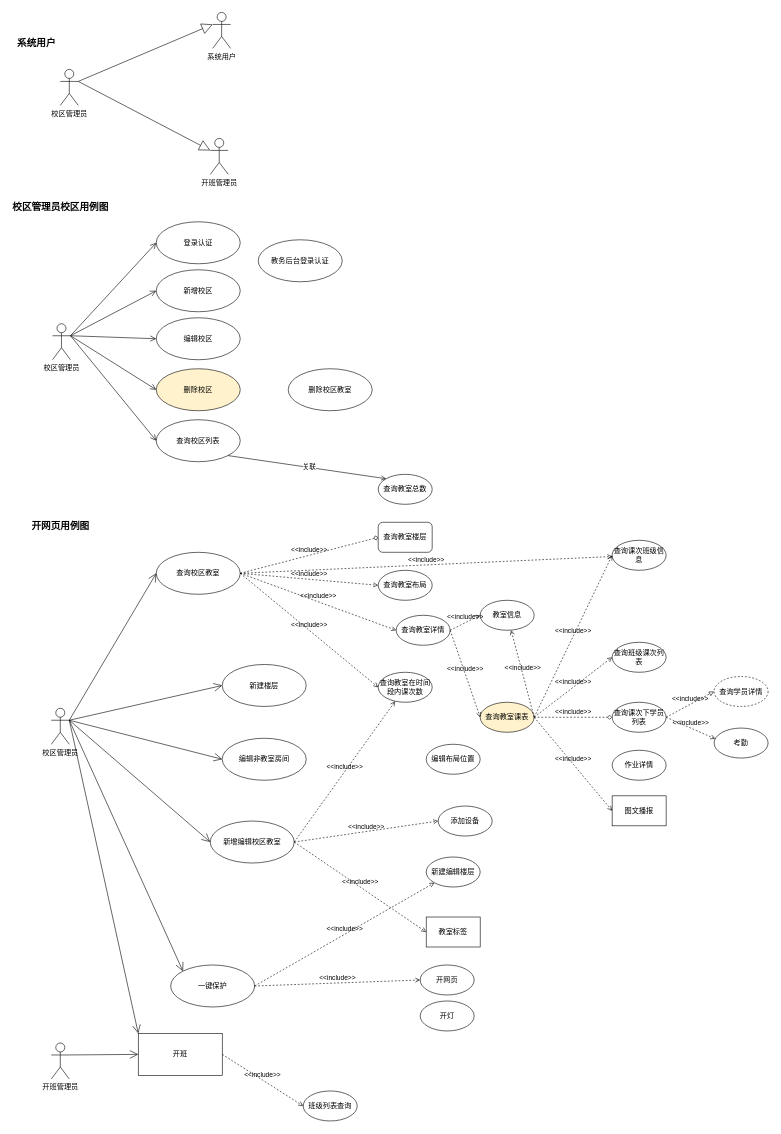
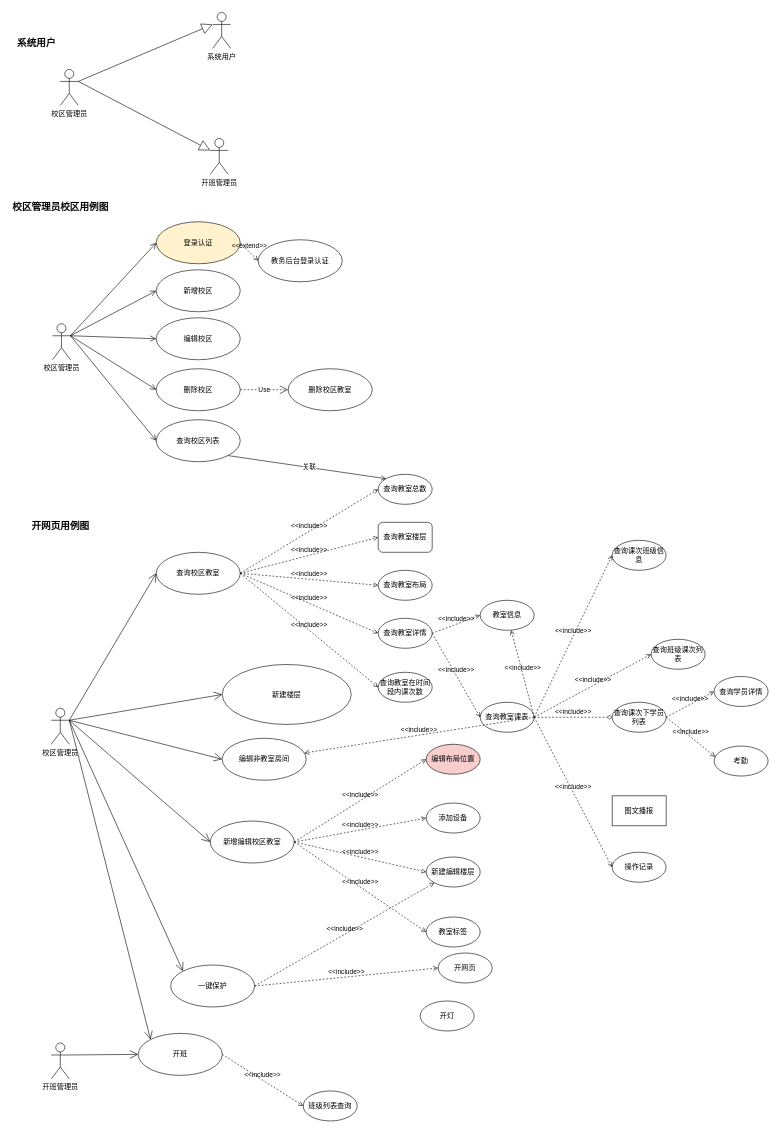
- <mxCell id="3" value="登录认证" style="ellipse;whiteSpace=wrap;html=1;" parent="1" vertex="1"><mxGeometry x="260" y="369" width="140" height="70" as="geometry" /></mxCell>
+ <mxCell id="3" value="登录认证" style="ellipse;whiteSpace=wrap;html=1;fillColor=#fff2cc;" parent="1" vertex="1"><mxGeometry x="260" y="369" width="140" height="70" as="geometry" /></mxCell>
+ <mxCell id="13" value="&amp;lt;&amp;lt;extend&amp;gt;&amp;gt;" style="html=1;verticalAlign=bottom;labelBackgroundColor=none;endArrow=open;endFill=0;dashed=1;rounded=0;entryX=0;entryY=0.5;entryDx=0;entryDy=0;exitX=1;exitY=0.5;exitDx=0;exitDy=0;" parent="1" source="3" target="12" edge="1"><mxGeometry width="160" relative="1" as="geometry"><mxPoint x="400" y="409" as="sourcePoint" /><mxPoint x="490" y="409" as="targetPoint" /></mxGeometry></mxCell>
- <mxCell id="15" value="删除校区" style="ellipse;whiteSpace=wrap;html=1;fillColor=#fff2cc;" parent="1" vertex="1"><mxGeometry x="260" y="614" width="140" height="70" as="geometry" /></mxCell>
+ <mxCell id="15" value="删除校区" style="ellipse;whiteSpace=wrap;html=1;" parent="1" vertex="1"><mxGeometry x="260" y="614" width="140" height="70" as="geometry" /></mxCell>
+ <mxCell id="19" value="Use" style="endArrow=open;endSize=12;dashed=1;html=1;rounded=0;exitX=1;exitY=0.5;exitDx=0;exitDy=0;entryX=0;entryY=0.5;entryDx=0;entryDy=0;" parent="1" source="15" target="18" edge="1"><mxGeometry width="160" relative="1" as="geometry"><mxPoint x="420" y="694" as="sourcePoint" /><mxPoint x="580" y="694" as="targetPoint" /></mxGeometry></mxCell>
- <mxCell id="28" value="&amp;lt;&amp;lt;include&amp;gt;&amp;gt;" style="html=1;verticalAlign=bottom;labelBackgroundColor=none;endArrow=diamond;endFill=0;dashed=1;rounded=0;exitX=1;exitY=0.5;exitDx=0;exitDy=0;entryX=0;entryY=0.5;entryDx=0;entryDy=0;" parent="1" source="24" target="29" edge="1"><mxGeometry width="160" relative="1" as="geometry"><mxPoint x="430" y="950" as="sourcePoint" /><mxPoint x="530" y="900" as="targetPoint" /></mxGeometry></mxCell>
+ <mxCell id="28" value="&amp;lt;&amp;lt;include&amp;gt;&amp;gt;" style="html=1;verticalAlign=bottom;labelBackgroundColor=none;endArrow=open;endFill=0;dashed=1;rounded=0;exitX=1;exitY=0.5;exitDx=0;exitDy=0;entryX=0;entryY=0.5;entryDx=0;entryDy=0;" parent="1" source="24" target="29" edge="1"><mxGeometry width="160" relative="1" as="geometry"><mxPoint x="430" y="950" as="sourcePoint" /><mxPoint x="530" y="900" as="targetPoint" /></mxGeometry></mxCell>
- <mxCell id="57" value="&amp;lt;&amp;lt;include&amp;gt;&amp;gt;" style="html=1;verticalAlign=bottom;labelBackgroundColor=none;endArrow=open;endFill=0;dashed=1;rounded=0;exitX=1;exitY=0.5;exitDx=0;exitDy=0;" parent="1" source="24" target="62" edge="1"><mxGeometry width="160" relative="1" as="geometry"><mxPoint x="410" y="965" as="sourcePoint" /><mxPoint x="640" y="975" as="targetPoint" /></mxGeometry></mxCell>
+ <mxCell id="57" value="&amp;lt;&amp;lt;include&amp;gt;&amp;gt;" style="html=1;verticalAlign=bottom;labelBackgroundColor=none;endArrow=open;endFill=0;dashed=1;rounded=0;exitX=1;exitY=0.5;exitDx=0;exitDy=0;entryX=0;entryY=0.5;entryDx=0;entryDy=0;" parent="1" source="24" target="56" edge="1"><mxGeometry width="160" relative="1" as="geometry"><mxPoint x="410" y="965" as="sourcePoint" /><mxPoint x="640" y="975" as="targetPoint" /></mxGeometry></mxCell>
- <mxCell id="31" value="查询教室详情" style="ellipse;whiteSpace=wrap;html=1;" parent="1" vertex="1"><mxGeometry x="660" y="1025" width="90" height="50" as="geometry" /></mxCell>
+ <mxCell id="31" value="查询教室详情" style="ellipse;whiteSpace=wrap;html=1;" parent="1" vertex="1"><mxGeometry x="630" y="1030" width="90" height="50" as="geometry" /></mxCell>
- <mxCell id="66" value="查询班级课次列表" style="ellipse;whiteSpace=wrap;html=1;" parent="1" vertex="1"><mxGeometry x="1020" y="1070" width="90" height="50" as="geometry" /></mxCell>
+ <mxCell id="66" value="查询班级课次列表" style="ellipse;whiteSpace=wrap;html=1;" parent="1" vertex="1"><mxGeometry x="1085" y="1065" width="90" height="50" as="geometry" /></mxCell>
- <mxCell id="52" value="新建楼层" style="ellipse;whiteSpace=wrap;html=1;" parent="1" vertex="1"><mxGeometry x="370" y="1107" width="140" height="70" as="geometry" /></mxCell>
+ <mxCell id="52" value="新建楼层" style="ellipse;whiteSpace=wrap;html=1;" parent="1" vertex="1"><mxGeometry x="370" y="1107" width="215" height="100" as="geometry" /></mxCell>
- <mxCell id="68" value="查询学员详情" style="ellipse;whiteSpace=wrap;html=1;dashed=1;" parent="1" vertex="1"><mxGeometry x="1190" y="1127" width="90" height="50" as="geometry" /></mxCell>
+ <mxCell id="68" value="查询学员详情" style="ellipse;whiteSpace=wrap;html=1;" parent="1" vertex="1"><mxGeometry x="1190" y="1127" width="90" height="50" as="geometry" /></mxCell>
- <mxCell id="69" value="&amp;lt;&amp;lt;include&amp;gt;&amp;gt;" style="html=1;verticalAlign=bottom;labelBackgroundColor=none;endArrow=block;endFill=0;dashed=1;rounded=0;exitX=1;exitY=0.5;exitDx=0;exitDy=0;entryX=0;entryY=0.5;entryDx=0;entryDy=0;" parent="1" source="64" target="68" edge="1"><mxGeometry width="160" relative="1" as="geometry"><mxPoint x="900" y="1125" as="sourcePoint" /><mxPoint x="1030" y="1191" as="targetPoint" /></mxGeometry></mxCell>
+ <mxCell id="69" value="&amp;lt;&amp;lt;include&amp;gt;&amp;gt;" style="html=1;verticalAlign=bottom;labelBackgroundColor=none;endArrow=open;endFill=0;dashed=1;rounded=0;exitX=1;exitY=0.5;exitDx=0;exitDy=0;entryX=0;entryY=0.5;entryDx=0;entryDy=0;" parent="1" source="64" target="68" edge="1"><mxGeometry width="160" relative="1" as="geometry"><mxPoint x="900" y="1125" as="sourcePoint" /><mxPoint x="1030" y="1191" as="targetPoint" /></mxGeometry></mxCell>
- <mxCell id="46" value="查询教室课表" style="ellipse;whiteSpace=wrap;html=1;fillColor=#fff2cc;" parent="1" vertex="1"><mxGeometry x="800" y="1170" width="90" height="50" as="geometry" /></mxCell>
+ <mxCell id="46" value="查询教室课表" style="ellipse;whiteSpace=wrap;html=1;" parent="1" vertex="1"><mxGeometry x="800" y="1170" width="90" height="50" as="geometry" /></mxCell>
- <mxCell id="70" value="考勤" style="ellipse;whiteSpace=wrap;html=1;" parent="1" vertex="1"><mxGeometry x="1190" y="1213" width="90" height="50" as="geometry" /></mxCell>
+ <mxCell id="70" value="考勤" style="ellipse;whiteSpace=wrap;html=1;" parent="1" vertex="1"><mxGeometry x="1190" y="1243" width="90" height="50" as="geometry" /></mxCell>
- <mxCell id="42" value="编辑布局位置" style="ellipse;whiteSpace=wrap;html=1;" parent="1" vertex="1"><mxGeometry x="710" y="1240" width="90" height="50" as="geometry" /></mxCell>
+ <mxCell id="42" value="编辑布局位置" style="ellipse;whiteSpace=wrap;html=1;fillColor=#f8cecc;" parent="1" vertex="1"><mxGeometry x="710" y="1240" width="90" height="50" as="geometry" /></mxCell>
- <mxCell id="72" value="作业详情" style="ellipse;whiteSpace=wrap;html=1;" parent="1" vertex="1"><mxGeometry x="1020" y="1250" width="90" height="50" as="geometry" /></mxCell>
- <mxCell id="51" value="&amp;lt;&amp;lt;include&amp;gt;&amp;gt;" style="html=1;verticalAlign=bottom;labelBackgroundColor=none;endArrow=open;endFill=0;dashed=1;rounded=0;exitX=1;exitY=0.5;exitDx=0;exitDy=0;" parent="1" source="26" target="58" edge="1"><mxGeometry width="160" relative="1" as="geometry"><mxPoint x="410" y="1155" as="sourcePoint" /><mxPoint x="520" y="1175" as="targetPoint" /></mxGeometry></mxCell>
+ <mxCell id="51" value="&amp;lt;&amp;lt;include&amp;gt;&amp;gt;" style="html=1;verticalAlign=bottom;labelBackgroundColor=none;endArrow=open;endFill=0;dashed=1;rounded=0;exitX=1;exitY=0.5;exitDx=0;exitDy=0;entryX=0;entryY=0.5;entryDx=0;entryDy=0;" parent="1" source="26" target="50" edge="1"><mxGeometry width="160" relative="1" as="geometry"><mxPoint x="410" y="1155" as="sourcePoint" /><mxPoint x="520" y="1175" as="targetPoint" /></mxGeometry></mxCell>
- <mxCell id="75" value="&amp;lt;&amp;lt;include&amp;gt;&amp;gt;" style="html=1;verticalAlign=bottom;labelBackgroundColor=none;endArrow=open;endFill=0;dashed=1;rounded=0;exitX=1;exitY=0.5;exitDx=0;exitDy=0;entryX=0;entryY=0.5;entryDx=0;entryDy=0;" parent="1" source="46" target="74" edge="1"><mxGeometry width="160" relative="1" as="geometry"><mxPoint x="900" y="1125" as="sourcePoint" /><mxPoint x="1030" y="1285" as="targetPoint" /></mxGeometry></mxCell>
+ <mxCell id="75" value="&amp;lt;&amp;lt;include&amp;gt;&amp;gt;" style="html=1;verticalAlign=bottom;labelBackgroundColor=none;endArrow=open;endFill=0;dashed=1;rounded=0;exitX=1;exitY=0.5;exitDx=0;exitDy=0;" parent="1" source="46" target="54" edge="1"><mxGeometry width="160" relative="1" as="geometry"><mxPoint x="900" y="1125" as="sourcePoint" /><mxPoint x="1030" y="1285" as="targetPoint" /></mxGeometry></mxCell>
+ <mxCell id="77" value="&amp;lt;&amp;lt;include&amp;gt;&amp;gt;" style="html=1;verticalAlign=bottom;labelBackgroundColor=none;endArrow=open;endFill=0;dashed=1;rounded=0;exitX=1;exitY=0.5;exitDx=0;exitDy=0;entryX=0;entryY=0.5;entryDx=0;entryDy=0;" parent="1" source="46" target="76" edge="1"><mxGeometry width="160" relative="1" as="geometry"><mxPoint x="900" y="1125" as="sourcePoint" /><mxPoint x="1030" y="1361" as="targetPoint" /></mxGeometry></mxCell>
+ <mxCell id="43" value="&amp;lt;&amp;lt;include&amp;gt;&amp;gt;" style="html=1;verticalAlign=bottom;labelBackgroundColor=none;endArrow=open;endFill=0;dashed=1;rounded=0;exitX=1;exitY=0.5;exitDx=0;exitDy=0;entryX=0;entryY=0.5;entryDx=0;entryDy=0;" parent="1" source="26" target="42" edge="1"><mxGeometry width="160" relative="1" as="geometry"><mxPoint x="410" y="1155" as="sourcePoint" /><mxPoint x="510" y="1115" as="targetPoint" /></mxGeometry></mxCell>
- <mxCell id="40" value="添加设备" style="ellipse;whiteSpace=wrap;html=1;" parent="1" vertex="1"><mxGeometry x="730" y="1343" width="90" height="50" as="geometry" /></mxCell>
+ <mxCell id="40" value="添加设备" style="ellipse;whiteSpace=wrap;html=1;" parent="1" vertex="1"><mxGeometry x="710" y="1338" width="90" height="50" as="geometry" /></mxCell>
+ <mxCell id="76" value="操作记录" style="ellipse;whiteSpace=wrap;html=1;" parent="1" vertex="1"><mxGeometry x="1020" y="1420" width="90" height="50" as="geometry" /></mxCell>
- <mxCell id="82" value="教室标签" style="whiteSpace=wrap;html=1;rounded=0;" parent="1" vertex="1"><mxGeometry x="710" y="1528" width="90" height="50" as="geometry" /></mxCell>
+ <mxCell id="82" value="教室标签" style="ellipse;whiteSpace=wrap;html=1;" parent="1" vertex="1"><mxGeometry x="710" y="1528" width="90" height="50" as="geometry" /></mxCell>
- <mxCell id="36" value="开网页" style="ellipse;whiteSpace=wrap;html=1;" parent="1" vertex="1"><mxGeometry x="700" y="1608" width="90" height="50" as="geometry" /></mxCell>
+ <mxCell id="36" value="开网页" style="ellipse;whiteSpace=wrap;html=1;" parent="1" vertex="1"><mxGeometry x="730" y="1588" width="90" height="50" as="geometry" /></mxCell>
- <mxCell id="44" value="开班" style="whiteSpace=wrap;html=1;rounded=0;" parent="1" vertex="1"><mxGeometry x="230" y="1722" width="140" height="70" as="geometry" /></mxCell>
+ <mxCell id="44" value="开班" style="ellipse;whiteSpace=wrap;html=1;" parent="1" vertex="1"><mxGeometry x="230" y="1722" width="140" height="70" as="geometry" /></mxCell>
